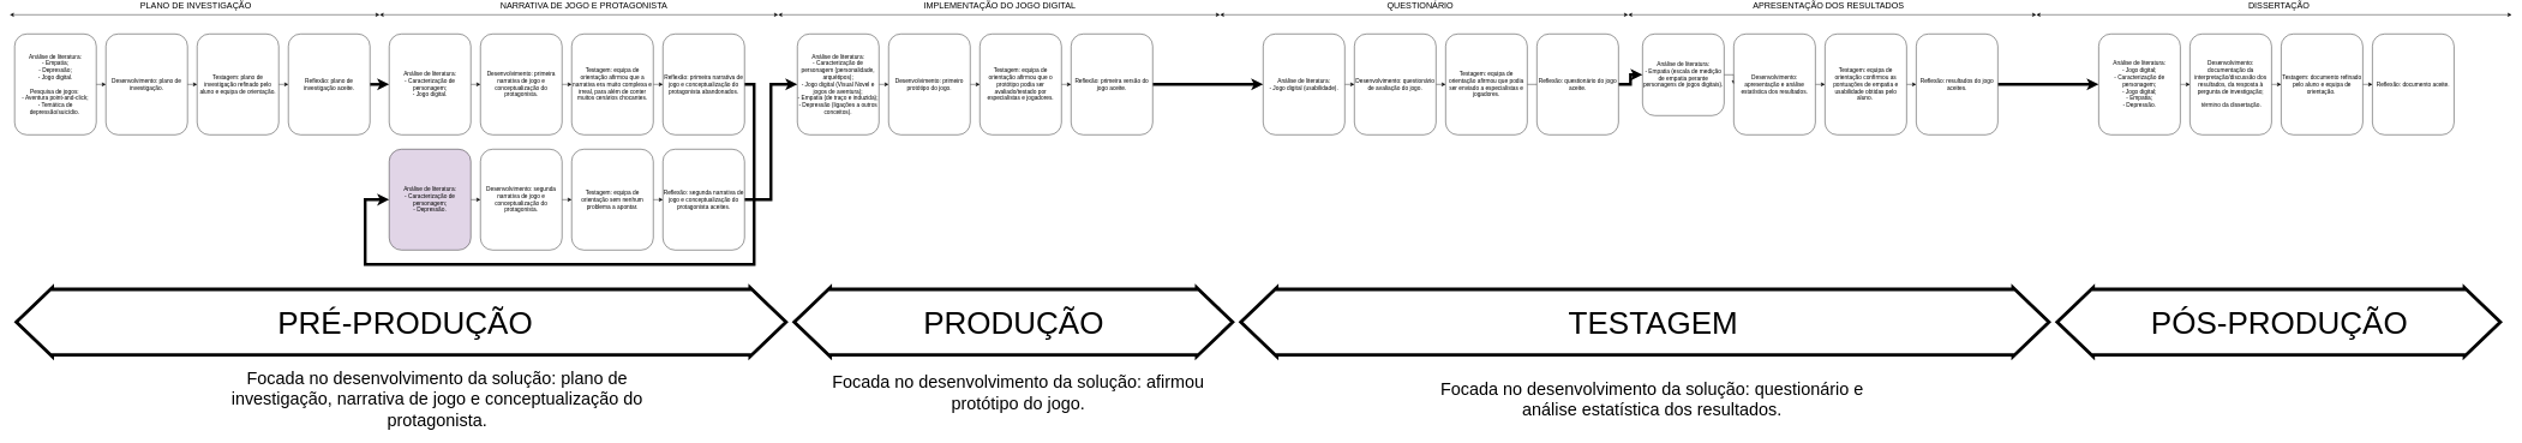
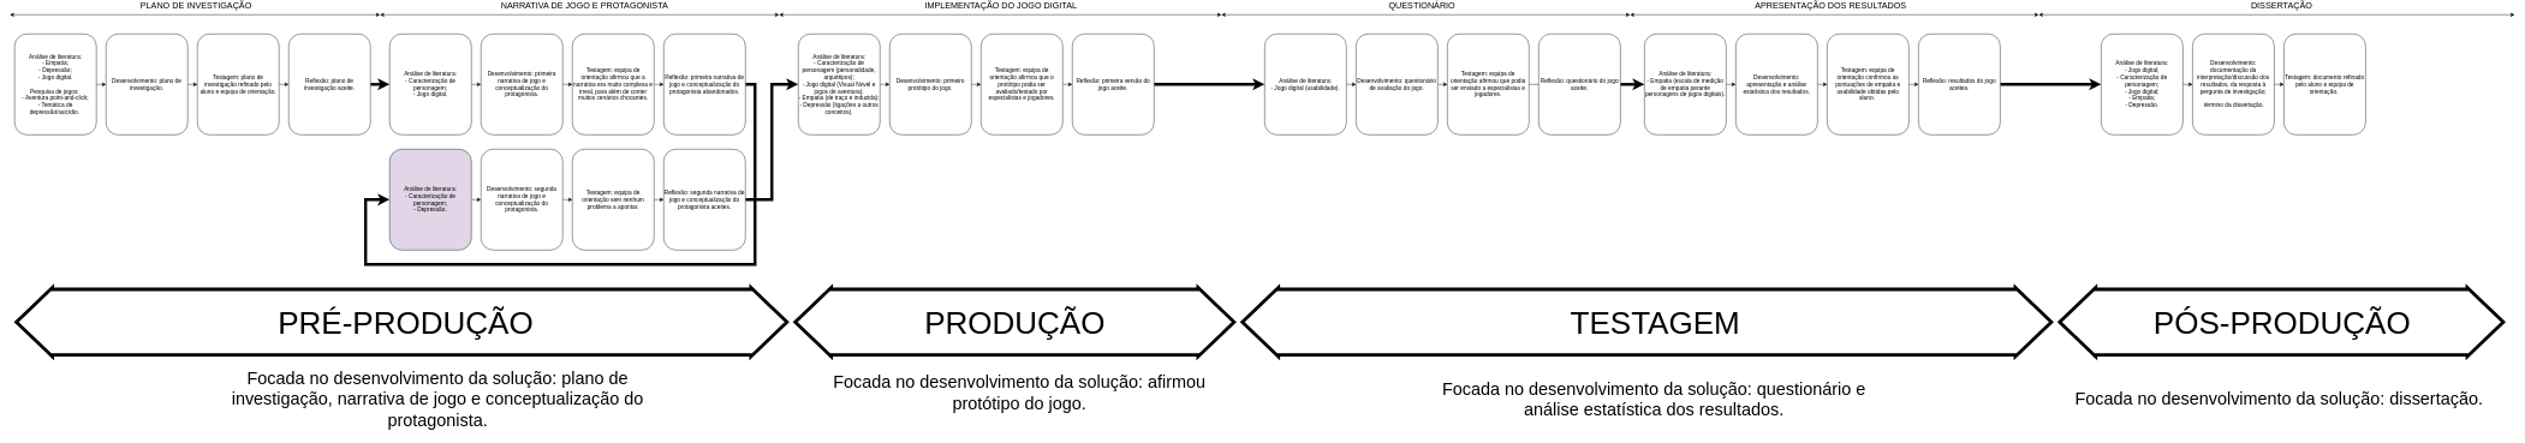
- <mxCell id="48" value="Análise de literatura:&lt;br&gt;- Empatia (escala de medição de empatia perante personagens de jogos digitais)." style="rounded=1;whiteSpace=wrap;html=1;" vertex="1" parent="1"><mxGeometry x="3420" y="60" width="170" height="170" as="geometry" /></mxCell>
+ <mxCell id="48" value="Análise de literatura:&lt;br&gt;- Empatia (escala de medição de empatia perante personagens de jogos digitais)." style="rounded=1;whiteSpace=wrap;html=1;" vertex="1" parent="1"><mxGeometry x="3420" y="60" width="170" height="210" as="geometry" /></mxCell>
- <mxCell id="69" style="edgeStyle=orthogonalEdgeStyle;rounded=0;orthogonalLoop=1;jettySize=auto;html=1;exitX=1;exitY=0.5;exitDx=0;exitDy=0;entryX=0;entryY=0.5;entryDx=0;entryDy=0;" edge="1" source="70" target="71" parent="1"><mxGeometry relative="1" as="geometry" /></mxCell>
- <mxCell id="71" value="Reflexão: documento aceite." style="rounded=1;whiteSpace=wrap;html=1;" vertex="1" parent="1"><mxGeometry x="4940" y="60" width="170" height="210" as="geometry" /></mxCell>
+ <mxCell id="74" value="&lt;font style=&quot;font-size: 36px;&quot;&gt;Focada no desenvolvimento da solução: dissertação.&lt;/font&gt;" style="text;html=1;strokeColor=none;fillColor=none;align=center;verticalAlign=middle;whiteSpace=wrap;rounded=0;" vertex="1" parent="1"><mxGeometry x="4280" y="750" width="920" height="140" as="geometry" /></mxCell>
